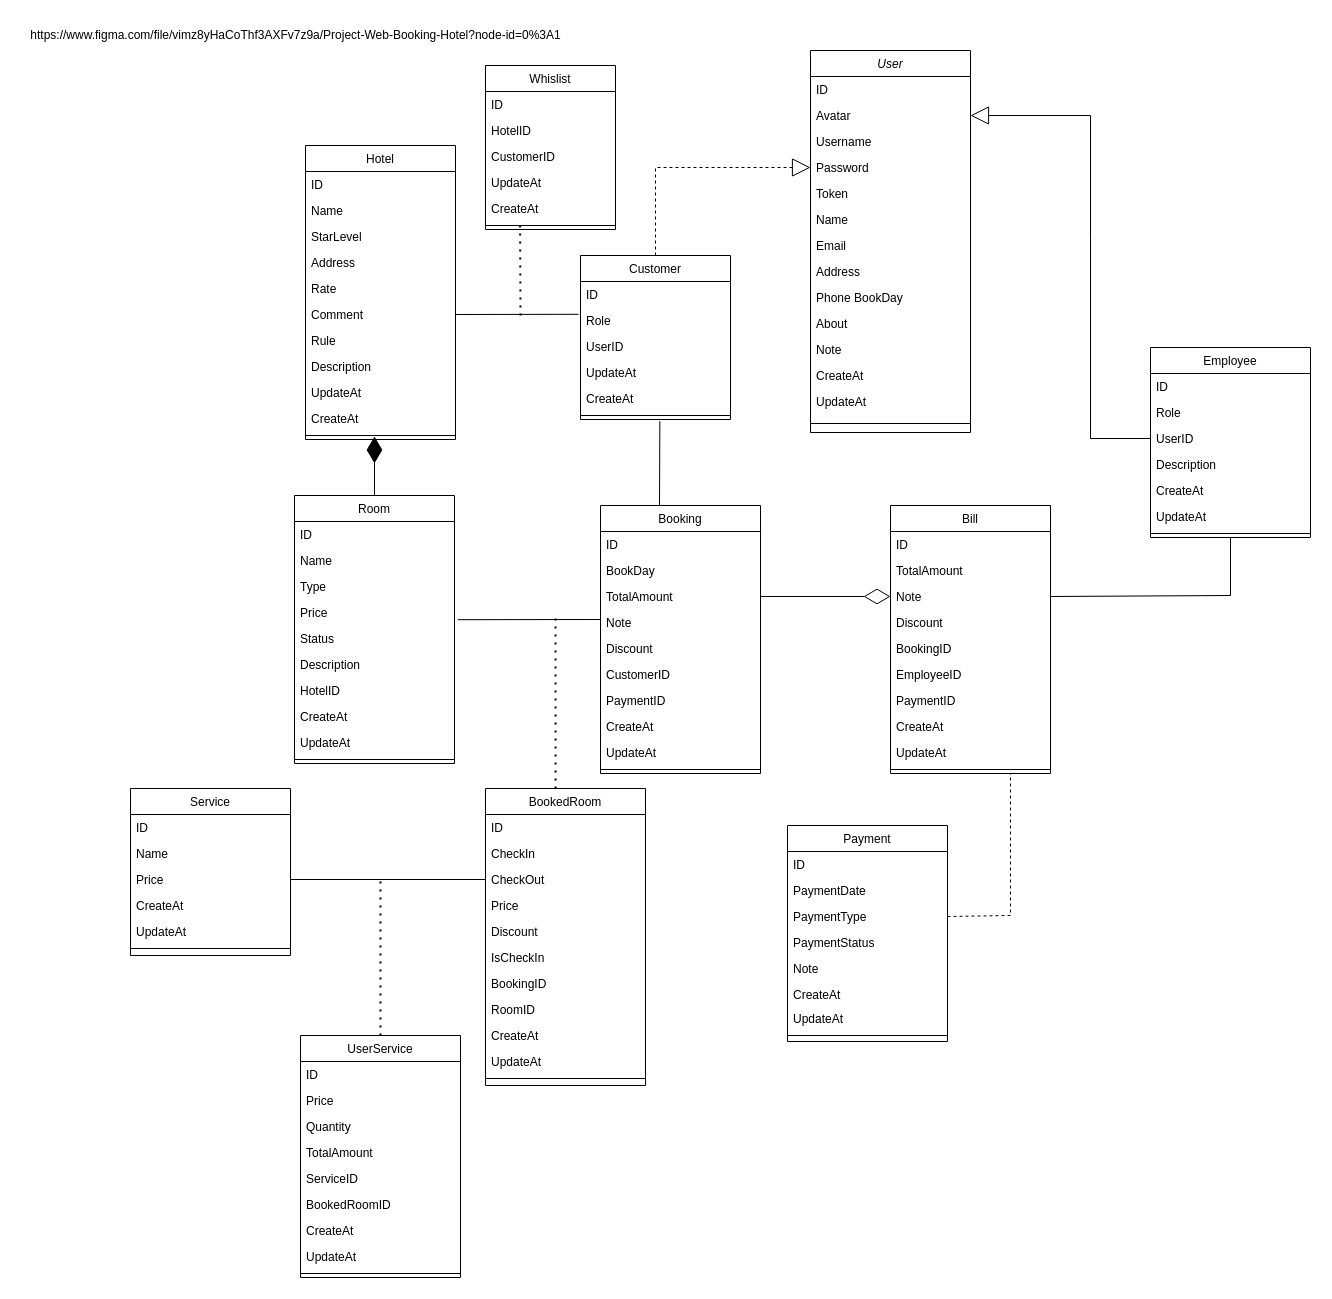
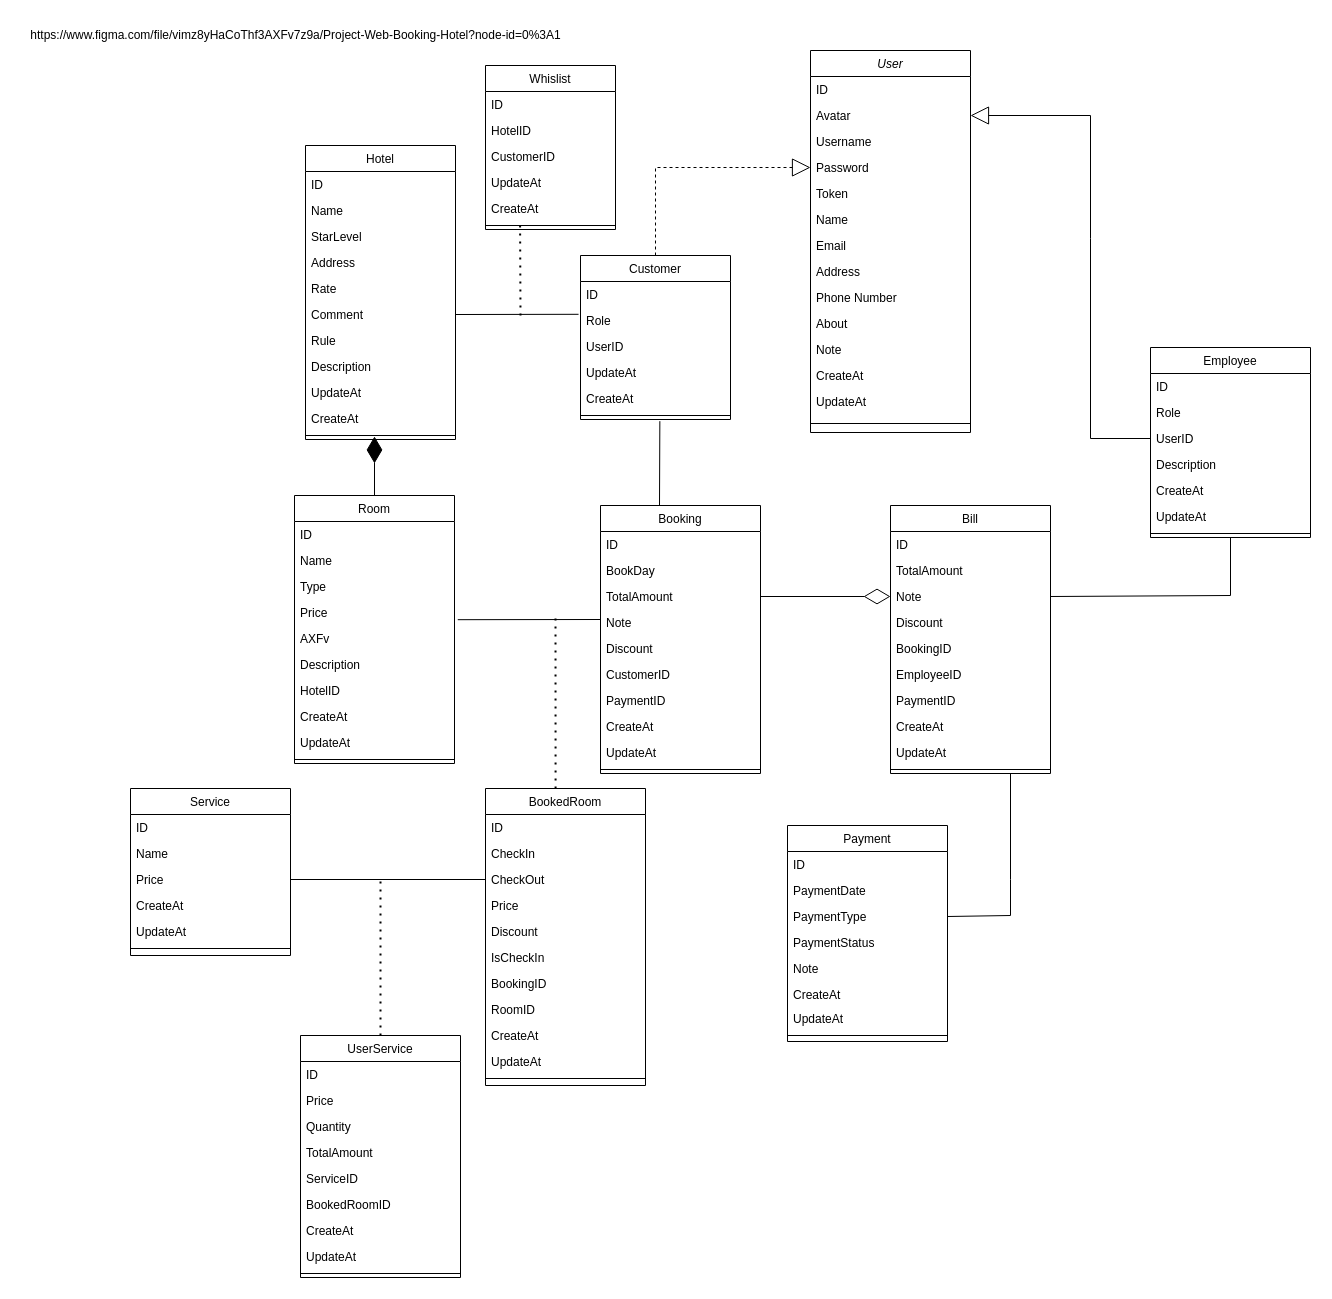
- <mxCell id="11" value="Phone BookDay" style="text;align=left;verticalAlign=top;spacingLeft=4;spacingRight=4;overflow=hidden;rotatable=0;points=[[0,0.5],[1,0.5]];portConstraint=eastwest;rounded=0;shadow=0;html=0;" parent="2" vertex="1"><mxGeometry y="234" width="160" height="26" as="geometry" /></mxCell>
+ <mxCell id="11" value="Phone Number" style="text;align=left;verticalAlign=top;spacingLeft=4;spacingRight=4;overflow=hidden;rotatable=0;points=[[0,0.5],[1,0.5]];portConstraint=eastwest;rounded=0;shadow=0;html=0;" parent="2" vertex="1"><mxGeometry y="234" width="160" height="26" as="geometry" /></mxCell>
- <mxCell id="48" value="Status" style="text;align=left;verticalAlign=top;spacingLeft=4;spacingRight=4;overflow=hidden;rotatable=0;points=[[0,0.5],[1,0.5]];portConstraint=eastwest;rounded=0;shadow=0;html=0;" parent="43" vertex="1"><mxGeometry y="130" width="160" height="26" as="geometry" /></mxCell>
+ <mxCell id="48" value="AXFv" style="text;align=left;verticalAlign=top;spacingLeft=4;spacingRight=4;overflow=hidden;rotatable=0;points=[[0,0.5],[1,0.5]];portConstraint=eastwest;rounded=0;shadow=0;html=0;" parent="43" vertex="1"><mxGeometry y="130" width="160" height="26" as="geometry" /></mxCell>
- <mxCell id="123" value="" style="endArrow=none;html=1;rounded=0;exitX=1;exitY=0.5;exitDx=0;exitDy=0;entryX=0.75;entryY=1;entryDx=0;entryDy=0;dashed=1;" parent="1" source="99" target="85" edge="1"><mxGeometry width="50" height="50" relative="1" as="geometry"><mxPoint x="820" y="945" as="sourcePoint" /><mxPoint x="870" y="895" as="targetPoint" /><Array as="points"><mxPoint x="1010" y="915" /><mxPoint x="1010" y="879" /></Array></mxGeometry></mxCell>
+ <mxCell id="123" value="" style="endArrow=none;html=1;rounded=0;exitX=1;exitY=0.5;exitDx=0;exitDy=0;entryX=0.75;entryY=1;entryDx=0;entryDy=0;" parent="1" source="99" target="85" edge="1"><mxGeometry width="50" height="50" relative="1" as="geometry"><mxPoint x="820" y="945" as="sourcePoint" /><mxPoint x="870" y="895" as="targetPoint" /><Array as="points"><mxPoint x="1010" y="915" /><mxPoint x="1010" y="879" /></Array></mxGeometry></mxCell>
